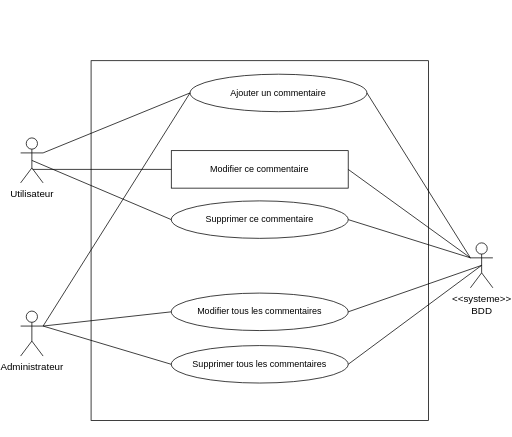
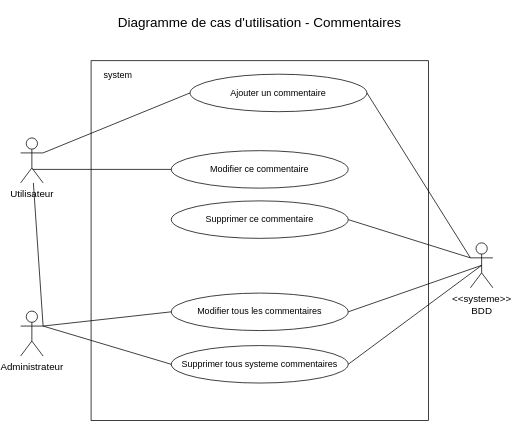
+ <mxCell id="4" value="Diagramme de cas d'utilisation - Commentaires" style="text;html=1;strokeColor=none;fillColor=none;align=center;verticalAlign=middle;whiteSpace=wrap;rounded=0;fontSize=18;" vertex="1" parent="1"><mxGeometry x="136" y="20" width="406" height="20" as="geometry" /></mxCell>
+ <mxCell id="3" value="system" style="text;html=1;strokeColor=none;fillColor=none;align=center;verticalAlign=middle;whiteSpace=wrap;rounded=0;" vertex="1" parent="1"><mxGeometry x="130" y="90" width="40" height="20" as="geometry" /></mxCell>
- <mxCell id="9" value="Modifier ce commentaire" style="whiteSpace=wrap;html=1;rounded=0;" vertex="1" parent="1"><mxGeometry x="221" y="200" width="236" height="50" as="geometry" /></mxCell>
+ <mxCell id="9" value="Modifier ce commentaire" style="ellipse;whiteSpace=wrap;html=1;" vertex="1" parent="1"><mxGeometry x="221" y="200" width="236" height="50" as="geometry" /></mxCell>
- <mxCell id="16" value="" style="endArrow=none;html=1;entryX=0;entryY=0.5;entryDx=0;entryDy=0;exitX=0.5;exitY=0.5;exitDx=0;exitDy=0;exitPerimeter=0;" edge="1" parent="1" source="5" target="10"><mxGeometry width="50" height="50" relative="1" as="geometry"><mxPoint x="-10" y="630" as="sourcePoint" /><mxPoint x="40" y="580" as="targetPoint" /></mxGeometry></mxCell>
- <mxCell id="13" value="" style="endArrow=none;html=1;entryX=0;entryY=0.5;entryDx=0;entryDy=0;exitX=1;exitY=0.333;exitDx=0;exitDy=0;exitPerimeter=0;" edge="1" parent="1" source="6" target="8"><mxGeometry width="50" height="50" relative="1" as="geometry"><mxPoint x="-10" y="630" as="sourcePoint" /><mxPoint x="40" y="580" as="targetPoint" /></mxGeometry></mxCell>
+ <mxCell id="13" value="" style="endArrow=none;html=1;exitX=1;exitY=0.333;exitDx=0;exitDy=0;exitPerimeter=0;" edge="1" parent="1" source="6" target="5"><mxGeometry width="50" height="50" relative="1" as="geometry"><mxPoint x="-10" y="630" as="sourcePoint" /><mxPoint x="40" y="580" as="targetPoint" /></mxGeometry></mxCell>
- <mxCell id="20" value="" style="endArrow=none;html=1;entryX=1;entryY=0.5;entryDx=0;entryDy=0;exitX=0;exitY=0.333;exitDx=0;exitDy=0;exitPerimeter=0;" edge="1" parent="1" source="7" target="9"><mxGeometry width="50" height="50" relative="1" as="geometry"><mxPoint x="-10" y="630" as="sourcePoint" /><mxPoint x="40" y="580" as="targetPoint" /></mxGeometry></mxCell>
- <mxCell id="12" value="Supprimer tous les commentaires" style="ellipse;whiteSpace=wrap;html=1;" vertex="1" parent="1"><mxGeometry x="221" y="460" width="236" height="50" as="geometry" /></mxCell>
+ <mxCell id="12" value="Supprimer tous systeme commentaires" style="ellipse;whiteSpace=wrap;html=1;" vertex="1" parent="1"><mxGeometry x="221" y="460" width="236" height="50" as="geometry" /></mxCell>
